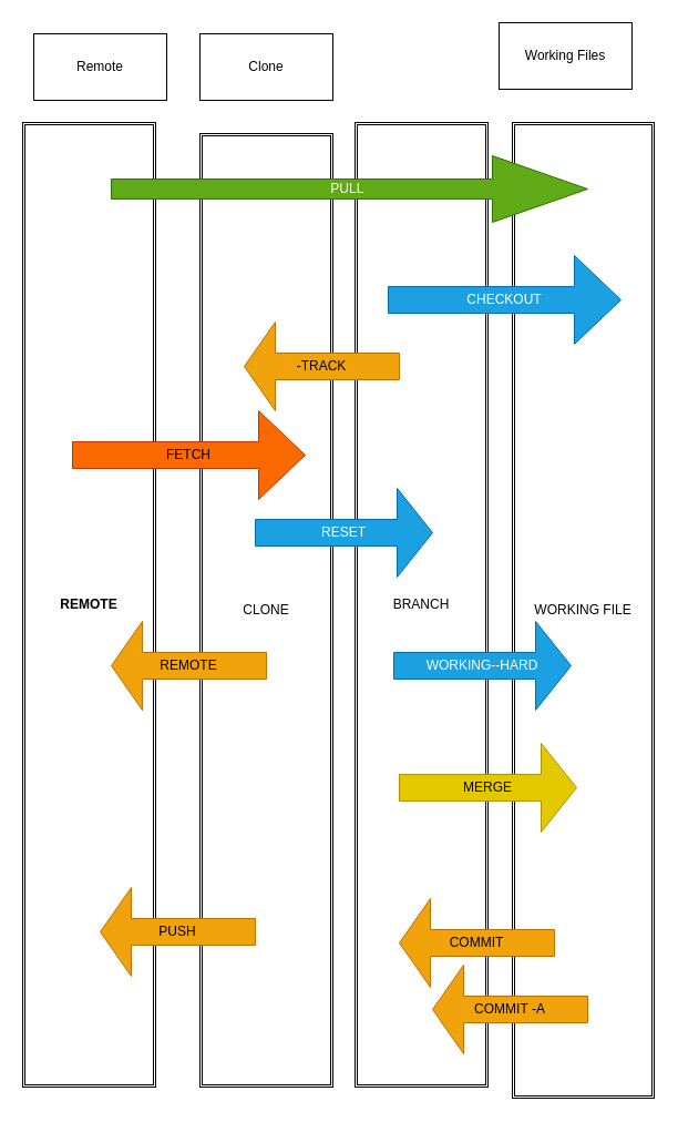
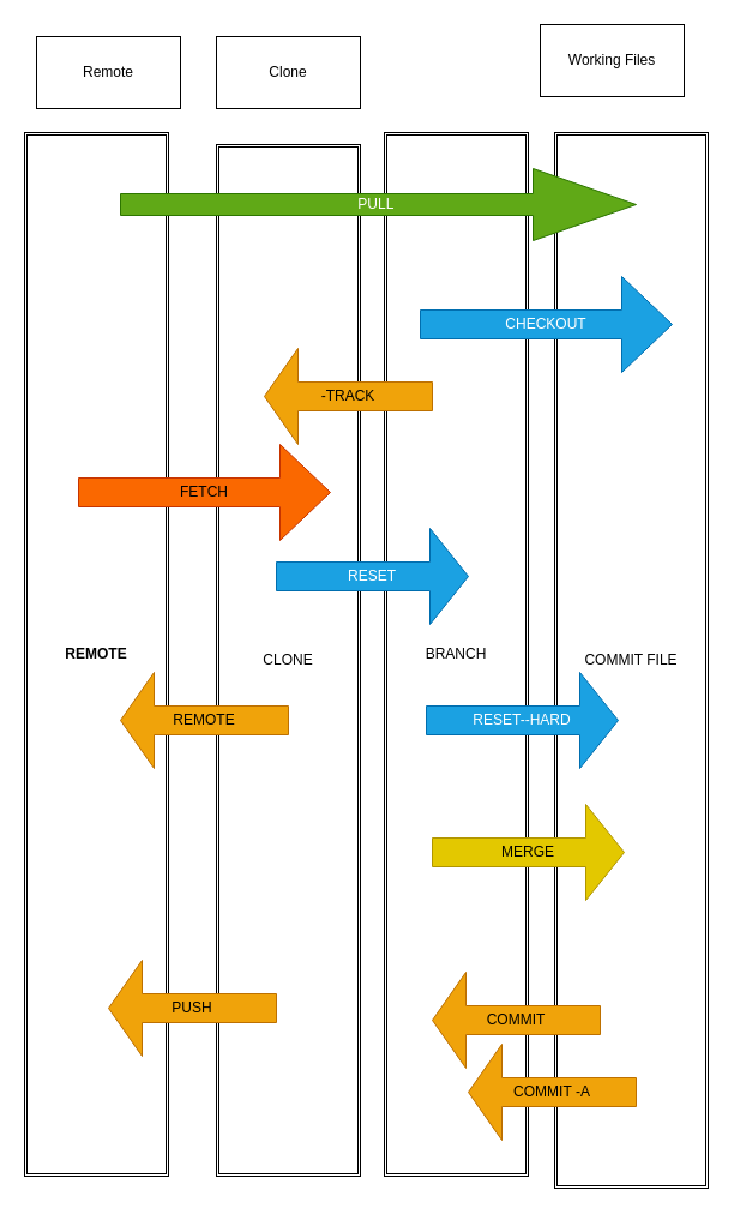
- <mxCell id="9" value="WORKING FILE&lt;br&gt;" style="shape=ext;double=1;rounded=0;whiteSpace=wrap;html=1;" vertex="1" parent="1"><mxGeometry x="462" y="110" width="128" height="880" as="geometry" /></mxCell>
+ <mxCell id="9" value="COMMIT FILE&lt;br&gt;" style="shape=ext;double=1;rounded=0;whiteSpace=wrap;html=1;" vertex="1" parent="1"><mxGeometry x="462" y="110" width="128" height="880" as="geometry" /></mxCell>
- <mxCell id="16" value="WORKING--HARD" style="shape=singleArrow;whiteSpace=wrap;html=1;fillColor=#1ba1e2;fontColor=#ffffff;strokeColor=#006EAF;" vertex="1" parent="1"><mxGeometry x="355" y="560" width="160" height="80" as="geometry" /></mxCell>
+ <mxCell id="16" value="RESET--HARD" style="shape=singleArrow;whiteSpace=wrap;html=1;fillColor=#1ba1e2;fontColor=#ffffff;strokeColor=#006EAF;" vertex="1" parent="1"><mxGeometry x="355" y="560" width="160" height="80" as="geometry" /></mxCell>
